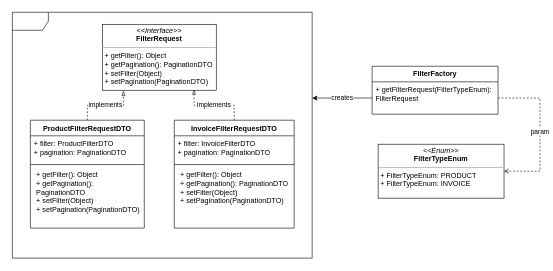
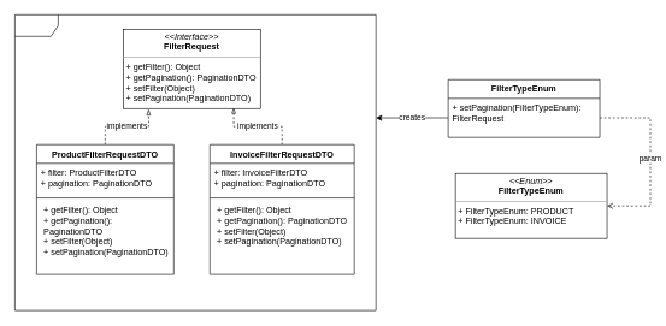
- <mxCell id="14" value="&lt;b&gt;FilterFactory&lt;/b&gt;" style="swimlane;fontStyle=0;childLayout=stackLayout;horizontal=1;startSize=26;fillColor=none;horizontalStack=0;resizeParent=1;resizeParentMax=0;resizeLast=0;collapsible=1;marginBottom=0;whiteSpace=wrap;html=1;" vertex="1" parent="1"><mxGeometry x="620" y="110" width="210" height="80" as="geometry" /></mxCell>
+ <mxCell id="14" value="&lt;b&gt;FilterTypeEnum&lt;/b&gt;" style="swimlane;fontStyle=0;childLayout=stackLayout;horizontal=1;startSize=26;fillColor=none;horizontalStack=0;resizeParent=1;resizeParentMax=0;resizeLast=0;collapsible=1;marginBottom=0;whiteSpace=wrap;html=1;" vertex="1" parent="1"><mxGeometry x="620" y="110" width="210" height="80" as="geometry" /></mxCell>
- <mxCell id="15" value="+ getFilterRequest(FilterTypeEnum): FilterRequest" style="text;strokeColor=none;fillColor=none;align=left;verticalAlign=top;spacingLeft=4;spacingRight=4;overflow=hidden;rotatable=0;points=[[0,0.5],[1,0.5]];portConstraint=eastwest;whiteSpace=wrap;html=1;" vertex="1" parent="14"><mxGeometry y="26" width="210" height="54" as="geometry" /></mxCell>
+ <mxCell id="15" value="+ setPagination(FilterTypeEnum): FilterRequest" style="text;strokeColor=none;fillColor=none;align=left;verticalAlign=top;spacingLeft=4;spacingRight=4;overflow=hidden;rotatable=0;points=[[0,0.5],[1,0.5]];portConstraint=eastwest;whiteSpace=wrap;html=1;" vertex="1" parent="14"><mxGeometry y="26" width="210" height="54" as="geometry" /></mxCell>
